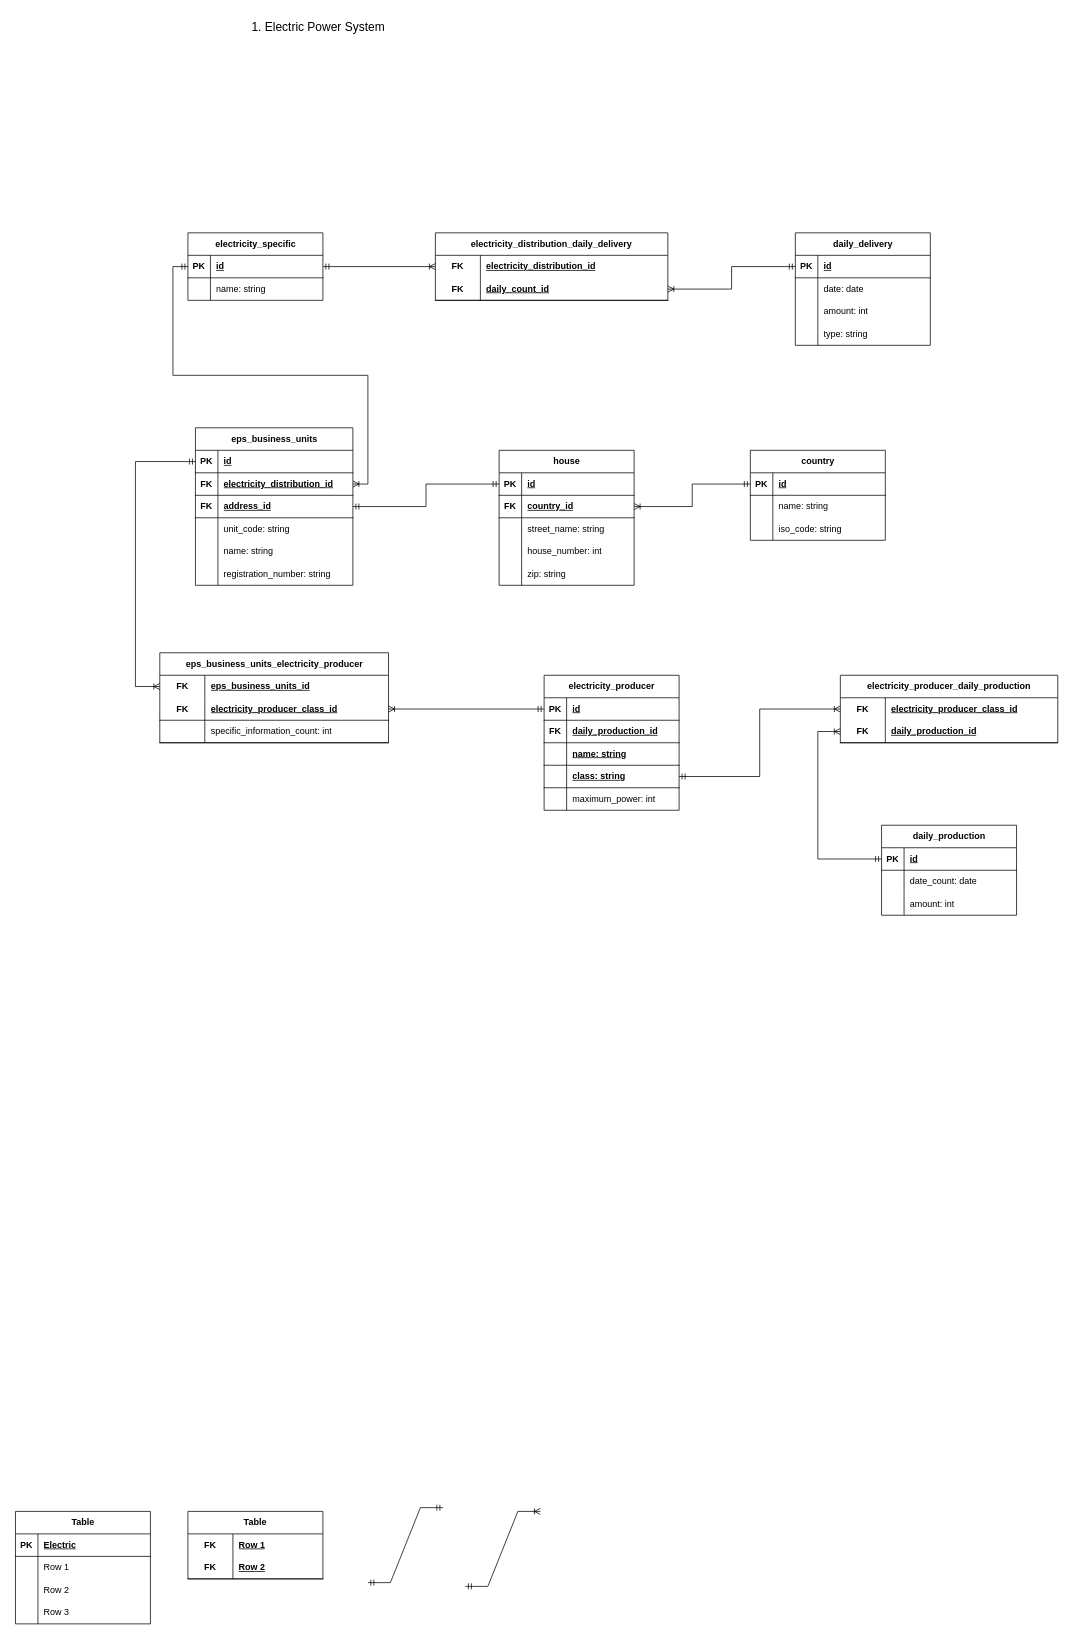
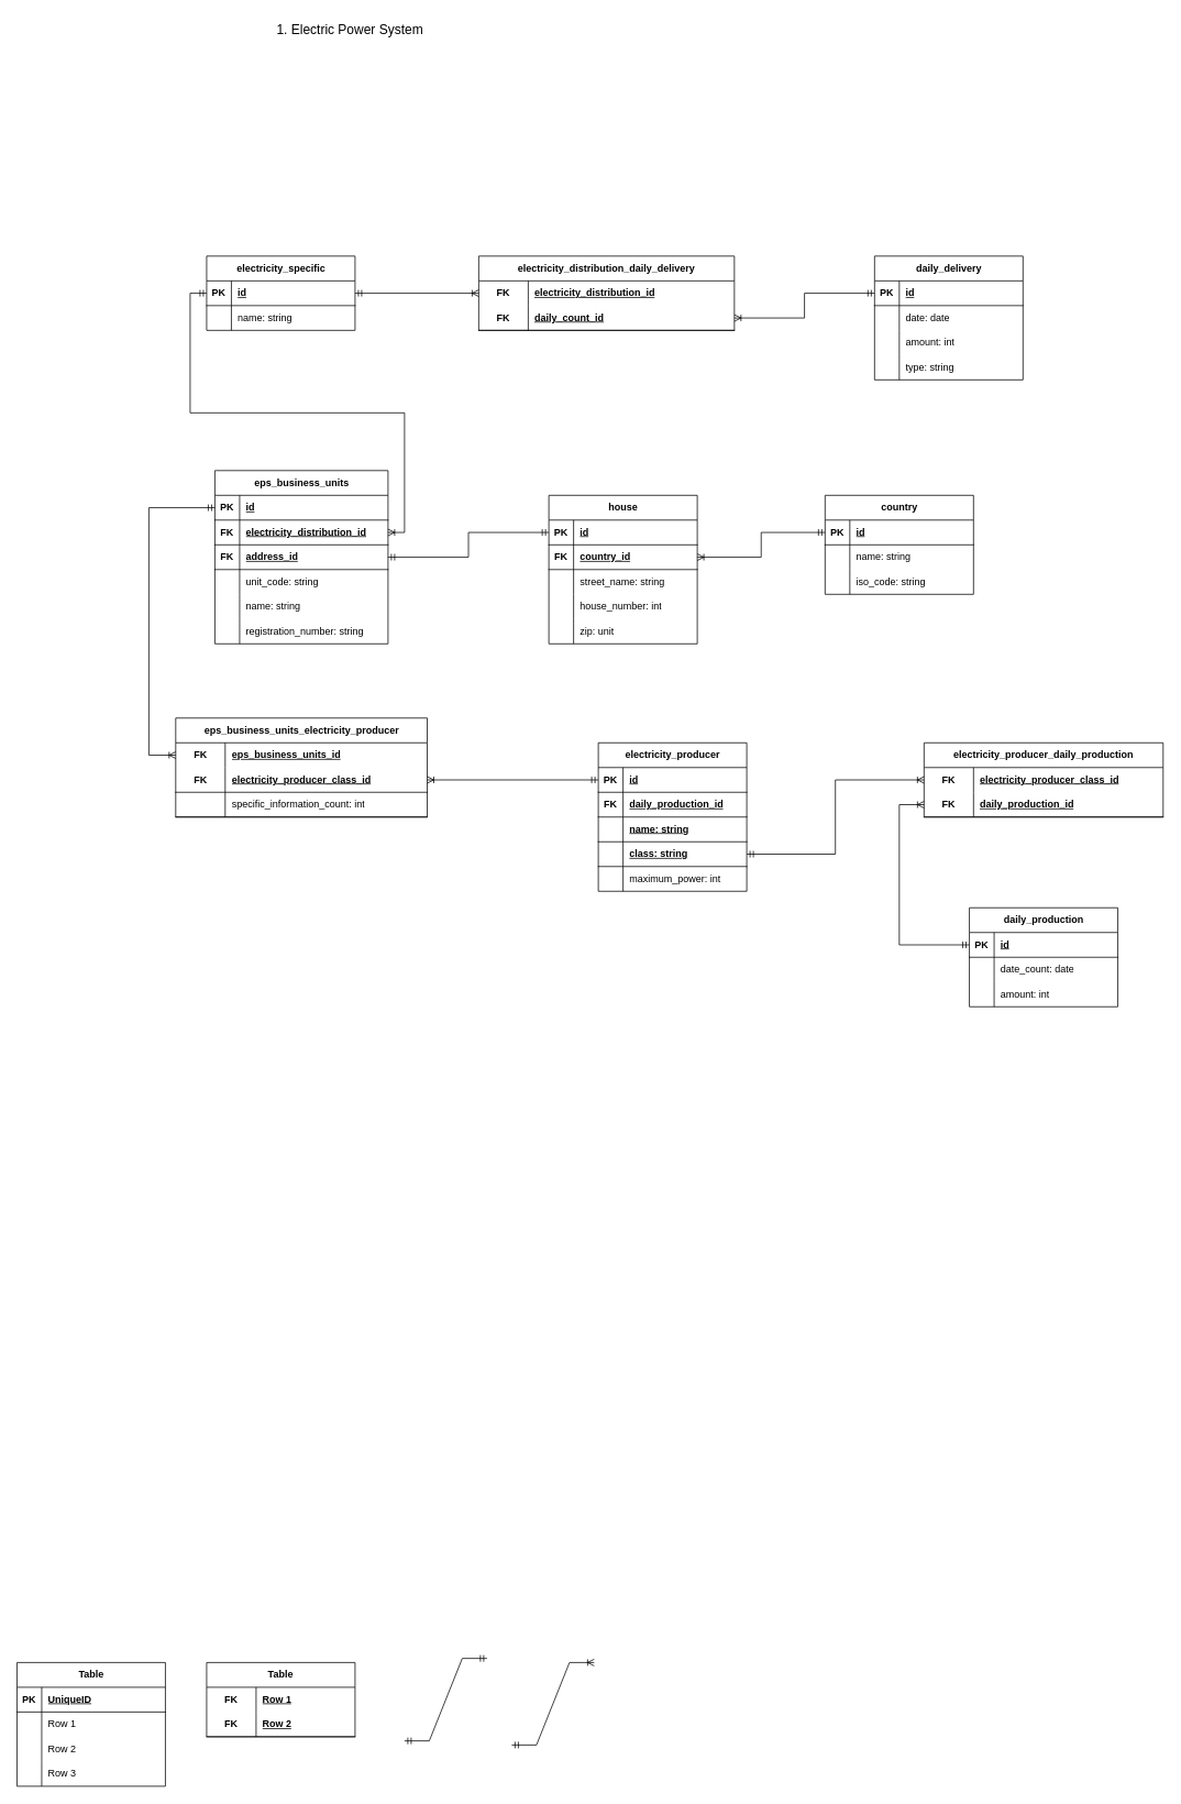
- <mxCell id="57" value="zip: string" style="shape=partialRectangle;connectable=0;fillColor=none;top=0;left=0;bottom=0;right=0;align=left;spacingLeft=6;overflow=hidden;whiteSpace=wrap;html=1;" vertex="1" parent="55"><mxGeometry x="30" width="150" height="30" as="geometry"><mxRectangle width="150" height="30" as="alternateBounds" /></mxGeometry></mxCell>
+ <mxCell id="57" value="zip: unit" style="shape=partialRectangle;connectable=0;fillColor=none;top=0;left=0;bottom=0;right=0;align=left;spacingLeft=6;overflow=hidden;whiteSpace=wrap;html=1;" vertex="1" parent="55"><mxGeometry x="30" width="150" height="30" as="geometry"><mxRectangle width="150" height="30" as="alternateBounds" /></mxGeometry></mxCell>
- <mxCell id="6" value="Electric" style="shape=partialRectangle;connectable=0;fillColor=none;top=0;left=0;bottom=0;right=0;align=left;spacingLeft=6;fontStyle=5;overflow=hidden;whiteSpace=wrap;html=1;" vertex="1" parent="4"><mxGeometry x="30" width="150" height="30" as="geometry"><mxRectangle width="150" height="30" as="alternateBounds" /></mxGeometry></mxCell>
+ <mxCell id="6" value="UniqueID" style="shape=partialRectangle;connectable=0;fillColor=none;top=0;left=0;bottom=0;right=0;align=left;spacingLeft=6;fontStyle=5;overflow=hidden;whiteSpace=wrap;html=1;" vertex="1" parent="4"><mxGeometry x="30" width="150" height="30" as="geometry"><mxRectangle width="150" height="30" as="alternateBounds" /></mxGeometry></mxCell>
